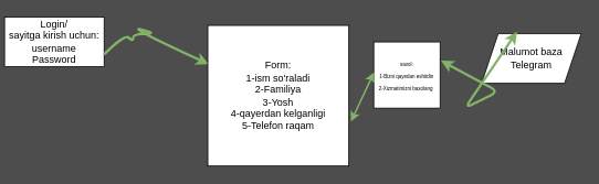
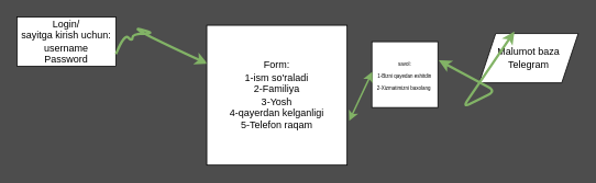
- <mxCell id="2" value="Login/&lt;div&gt;sayitga kirish uchun:&lt;br&gt;username&lt;br&gt;Password&lt;/div&gt;" style="rounded=0;whiteSpace=wrap;html=1;" vertex="1" parent="1"><mxGeometry x="5" y="20" width="120" height="60" as="geometry" /></mxCell>
+ <mxCell id="2" value="Login/&lt;div&gt;sayitga kirish uchun:&lt;br&gt;username&lt;br&gt;Password&lt;/div&gt;" style="rounded=0;whiteSpace=wrap;html=1;" vertex="1" parent="1"><mxGeometry x="20" y="20" width="120" height="60" as="geometry" /></mxCell>
